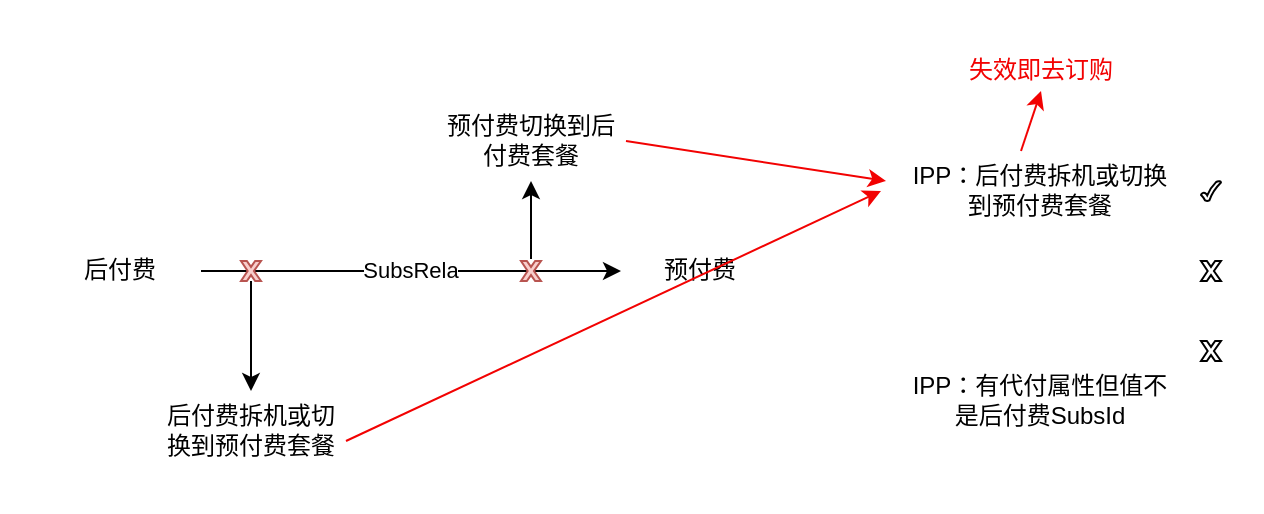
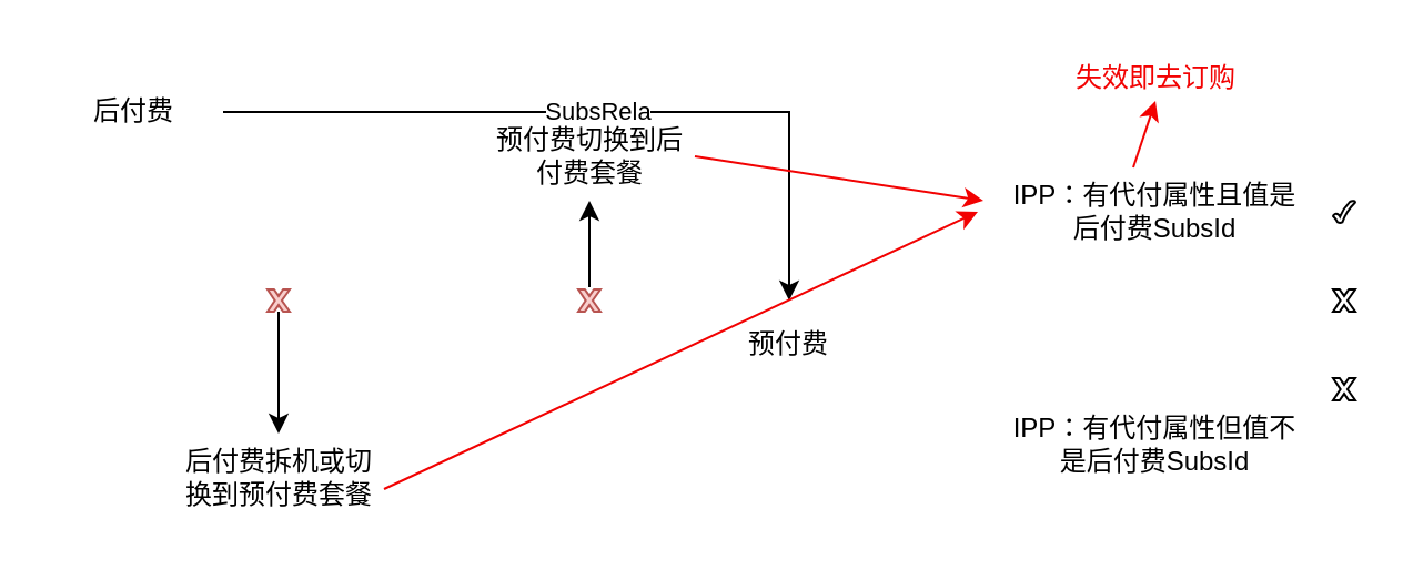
- <mxCell id="7" value="IPP：后付费拆机或切换到预付费套餐" style="text;html=1;strokeColor=none;fillColor=none;align=center;verticalAlign=middle;whiteSpace=wrap;rounded=0;" vertex="1" parent="1"><mxGeometry x="450" y="75" width="140" height="40" as="geometry" /></mxCell>
+ <mxCell id="7" value="IPP：有代付属性且值是后付费SubsId" style="text;html=1;strokeColor=none;fillColor=none;align=center;verticalAlign=middle;whiteSpace=wrap;rounded=0;" vertex="1" parent="1"><mxGeometry x="450" y="75" width="140" height="40" as="geometry" /></mxCell>
- <mxCell id="4" value="后付费" style="text;html=1;strokeColor=none;fillColor=none;align=center;verticalAlign=middle;whiteSpace=wrap;rounded=0;" vertex="1" parent="1"><mxGeometry x="20" y="115" width="80" height="40" as="geometry" /></mxCell>
+ <mxCell id="4" value="后付费" style="text;html=1;strokeColor=none;fillColor=none;align=center;verticalAlign=middle;whiteSpace=wrap;rounded=0;" vertex="1" parent="1"><mxGeometry x="20" y="30" width="80" height="40" as="geometry" /></mxCell>
- <mxCell id="6" value="预付费" style="text;html=1;strokeColor=none;fillColor=none;align=center;verticalAlign=middle;whiteSpace=wrap;rounded=0;" vertex="1" parent="1"><mxGeometry x="310" y="115" width="80" height="40" as="geometry" /></mxCell>
+ <mxCell id="6" value="预付费" style="text;html=1;strokeColor=none;fillColor=none;align=center;verticalAlign=middle;whiteSpace=wrap;rounded=0;" vertex="1" parent="1"><mxGeometry x="315" y="135" width="80" height="40" as="geometry" /></mxCell>
